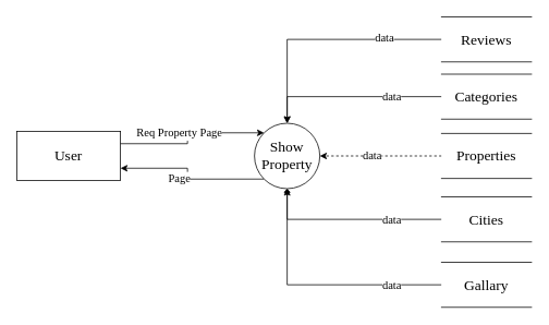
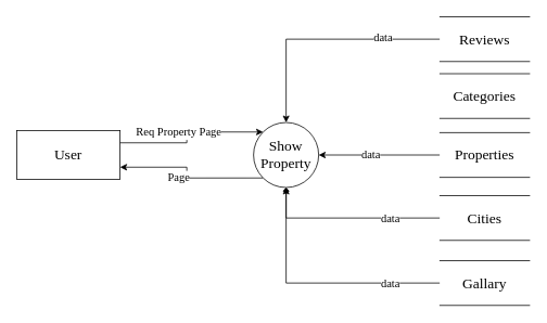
- <mxCell id="13" style="edgeStyle=orthogonalEdgeStyle;rounded=0;orthogonalLoop=1;jettySize=auto;html=1;entryX=0.5;entryY=0;entryDx=0;entryDy=0;fontSize=18;fontFamily=Times New Roman;" parent="1" source="15" target="7" edge="1"><mxGeometry relative="1" as="geometry" /></mxCell>
- <mxCell id="14" value="&lt;font style=&quot;font-size: 14px&quot;&gt;data&lt;/font&gt;" style="edgeLabel;html=1;align=center;verticalAlign=middle;resizable=0;points=[];fontSize=18;fontFamily=Times New Roman;" parent="13" connectable="0" vertex="1"><mxGeometry x="-0.44" y="-2" relative="1" as="geometry"><mxPoint as="offset" /></mxGeometry></mxCell>
- <mxCell id="8" style="edgeStyle=orthogonalEdgeStyle;rounded=0;orthogonalLoop=1;jettySize=auto;html=1;exitX=0;exitY=0.5;exitDx=0;exitDy=0;entryX=1;entryY=0.5;entryDx=0;entryDy=0;fontSize=17;elbow=vertical;fontFamily=Times New Roman;dashed=1;" parent="1" source="10" target="7" edge="1"><mxGeometry relative="1" as="geometry" /></mxCell>
+ <mxCell id="8" style="edgeStyle=orthogonalEdgeStyle;rounded=0;orthogonalLoop=1;jettySize=auto;html=1;exitX=0;exitY=0.5;exitDx=0;exitDy=0;entryX=1;entryY=0.5;entryDx=0;entryDy=0;fontSize=17;elbow=vertical;fontFamily=Times New Roman;" parent="1" source="10" target="7" edge="1"><mxGeometry relative="1" as="geometry" /></mxCell>
